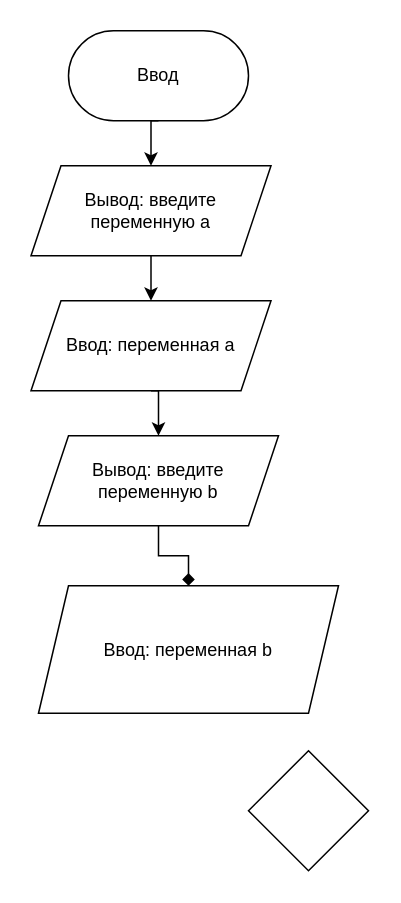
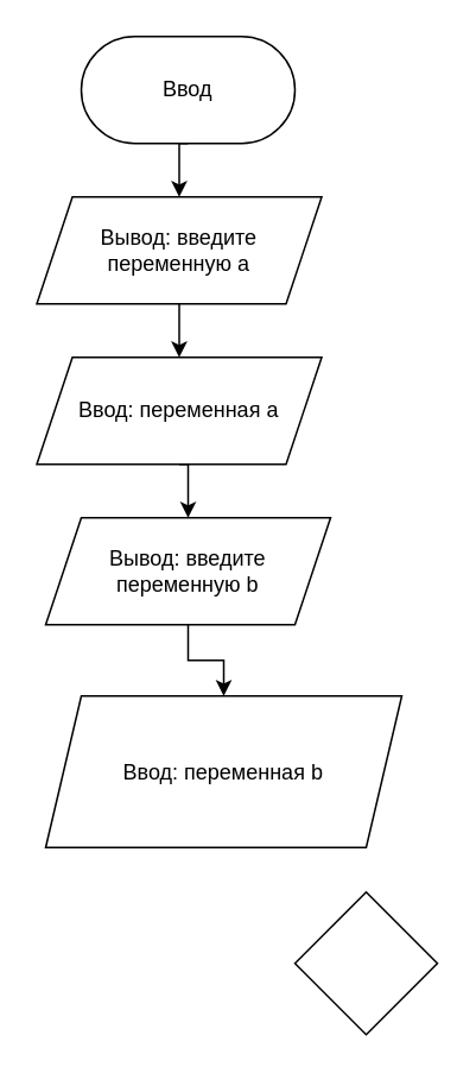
- <mxCell id="8" style="edgeStyle=orthogonalEdgeStyle;rounded=0;orthogonalLoop=1;jettySize=auto;html=1;exitX=0.5;exitY=1;exitDx=0;exitDy=0;entryX=0.5;entryY=0;entryDx=0;entryDy=0;endArrow=diamond;" edge="1" parent="1" source="9" target="10"><mxGeometry relative="1" as="geometry" /></mxCell>
+ <mxCell id="8" style="edgeStyle=orthogonalEdgeStyle;rounded=0;orthogonalLoop=1;jettySize=auto;html=1;exitX=0.5;exitY=1;exitDx=0;exitDy=0;entryX=0.5;entryY=0;entryDx=0;entryDy=0;" edge="1" parent="1" source="9" target="10"><mxGeometry relative="1" as="geometry" /></mxCell>
